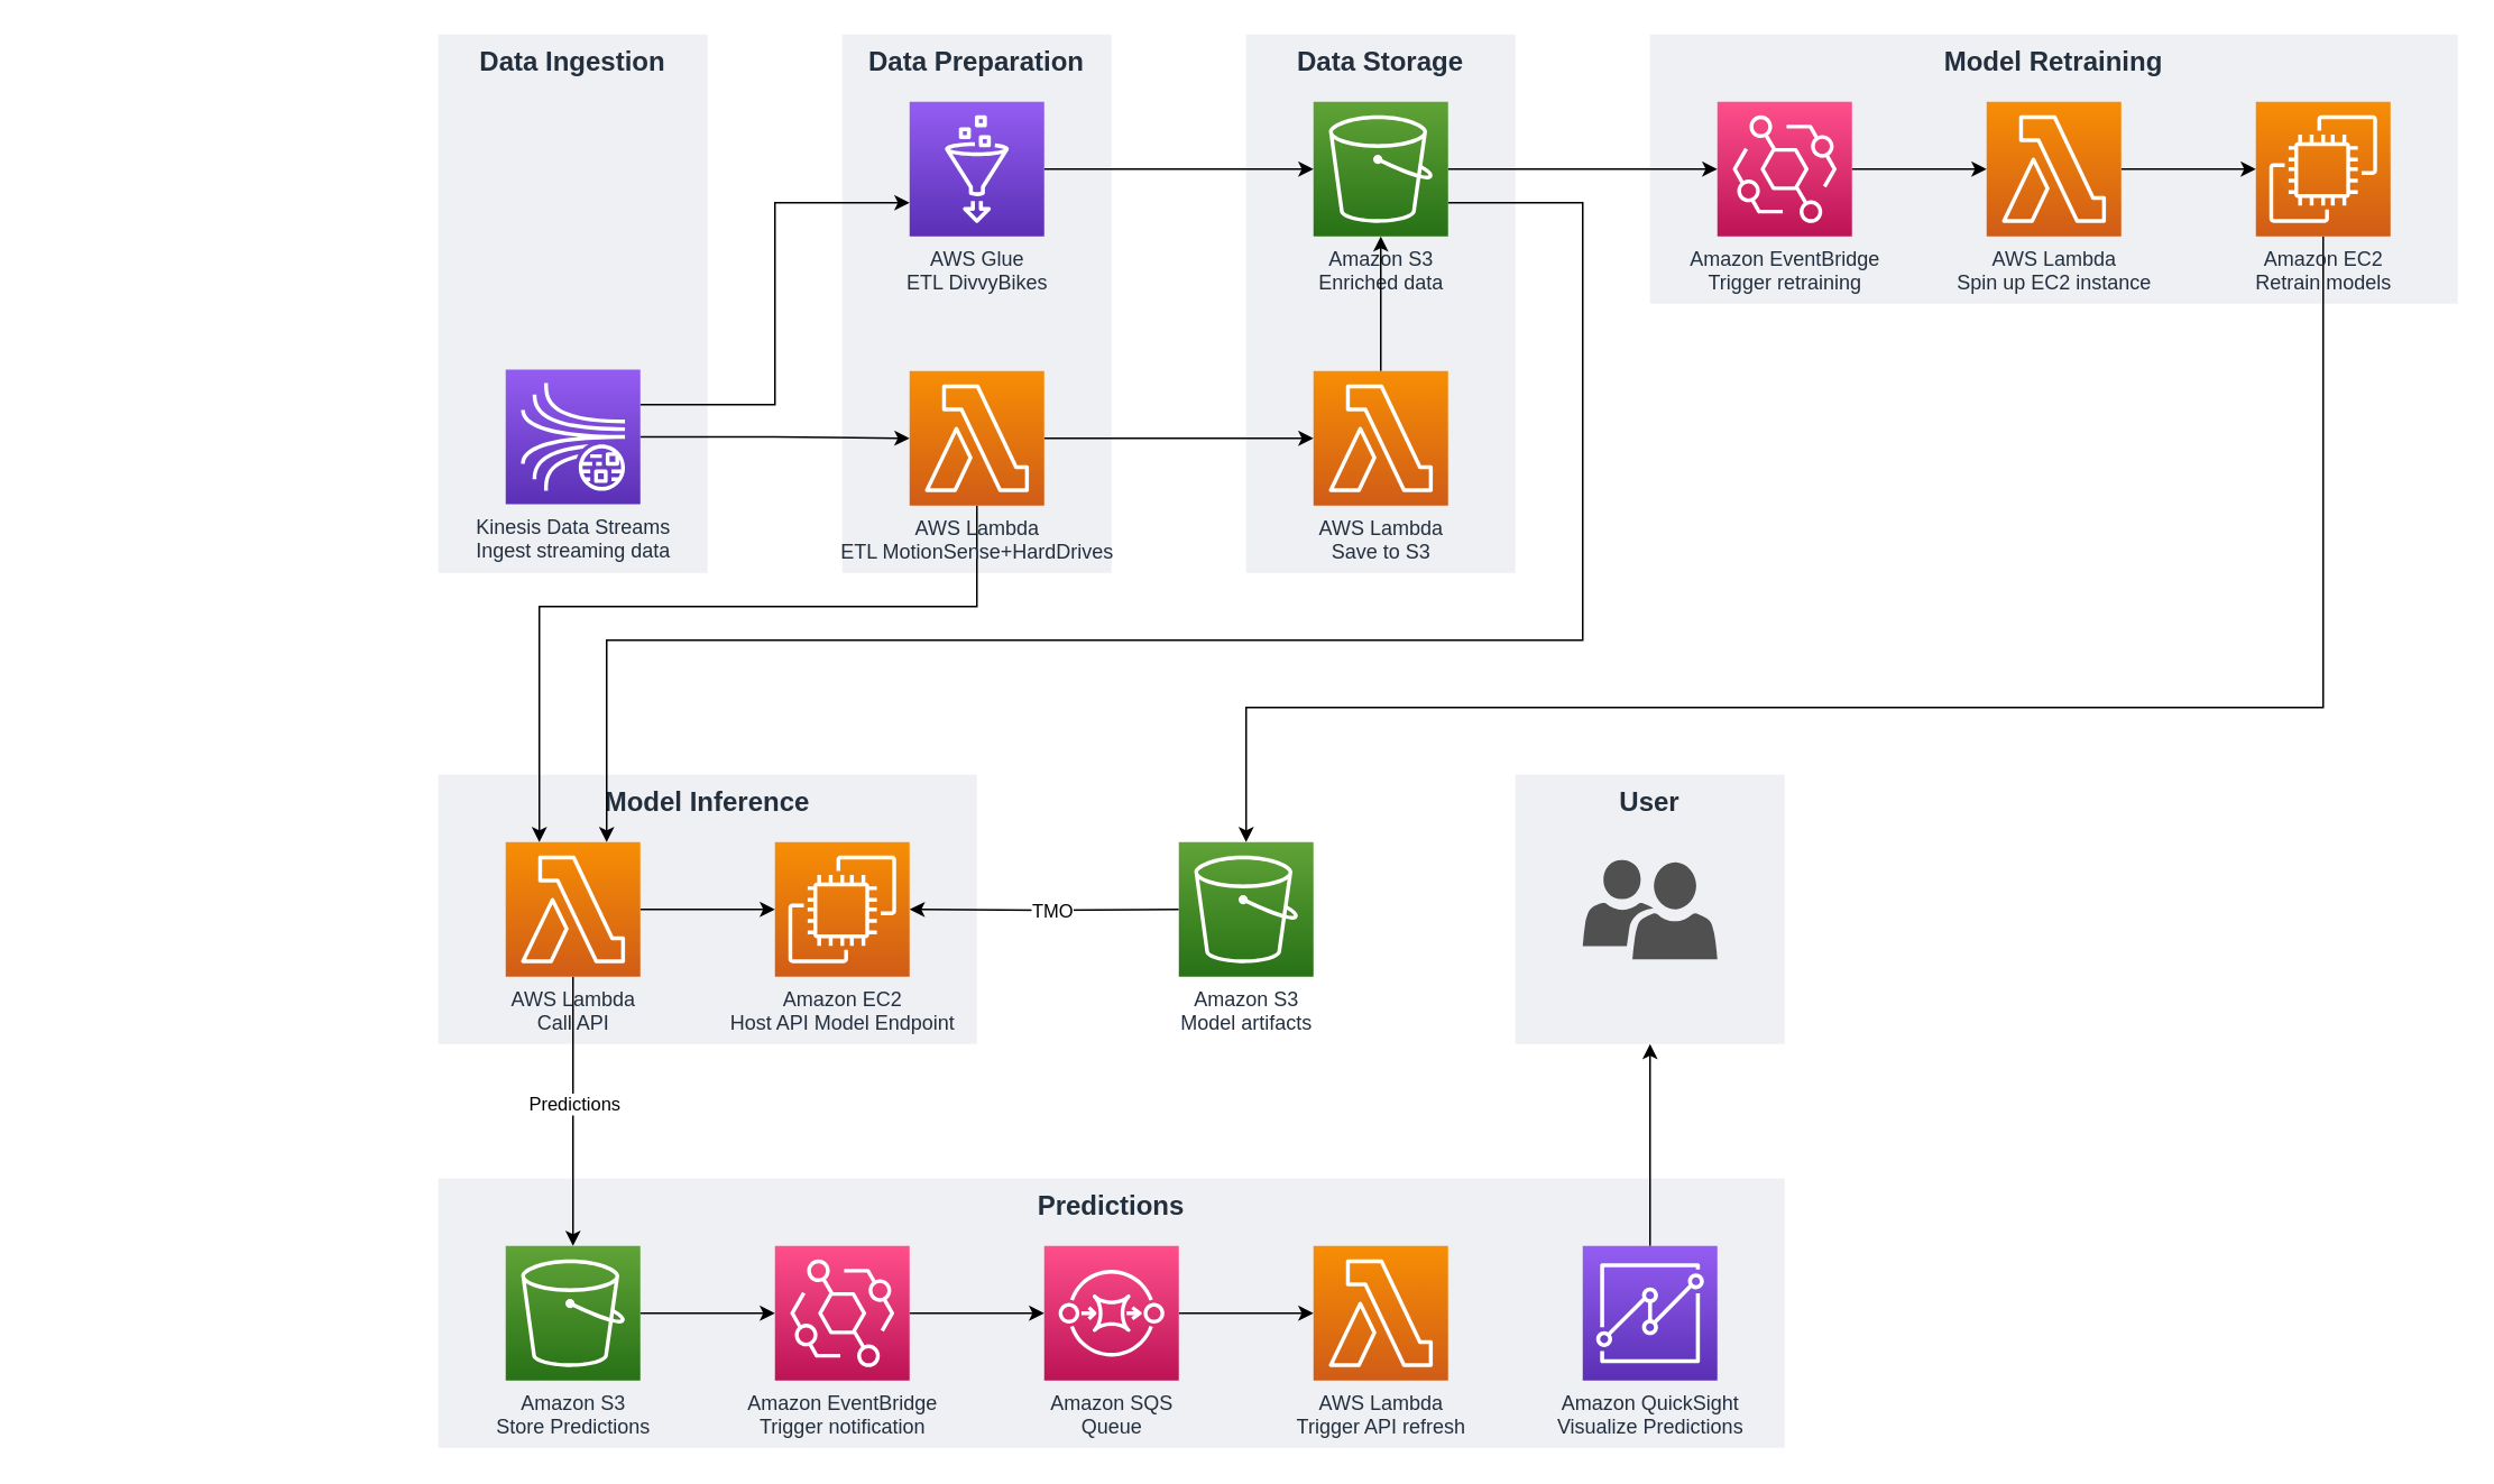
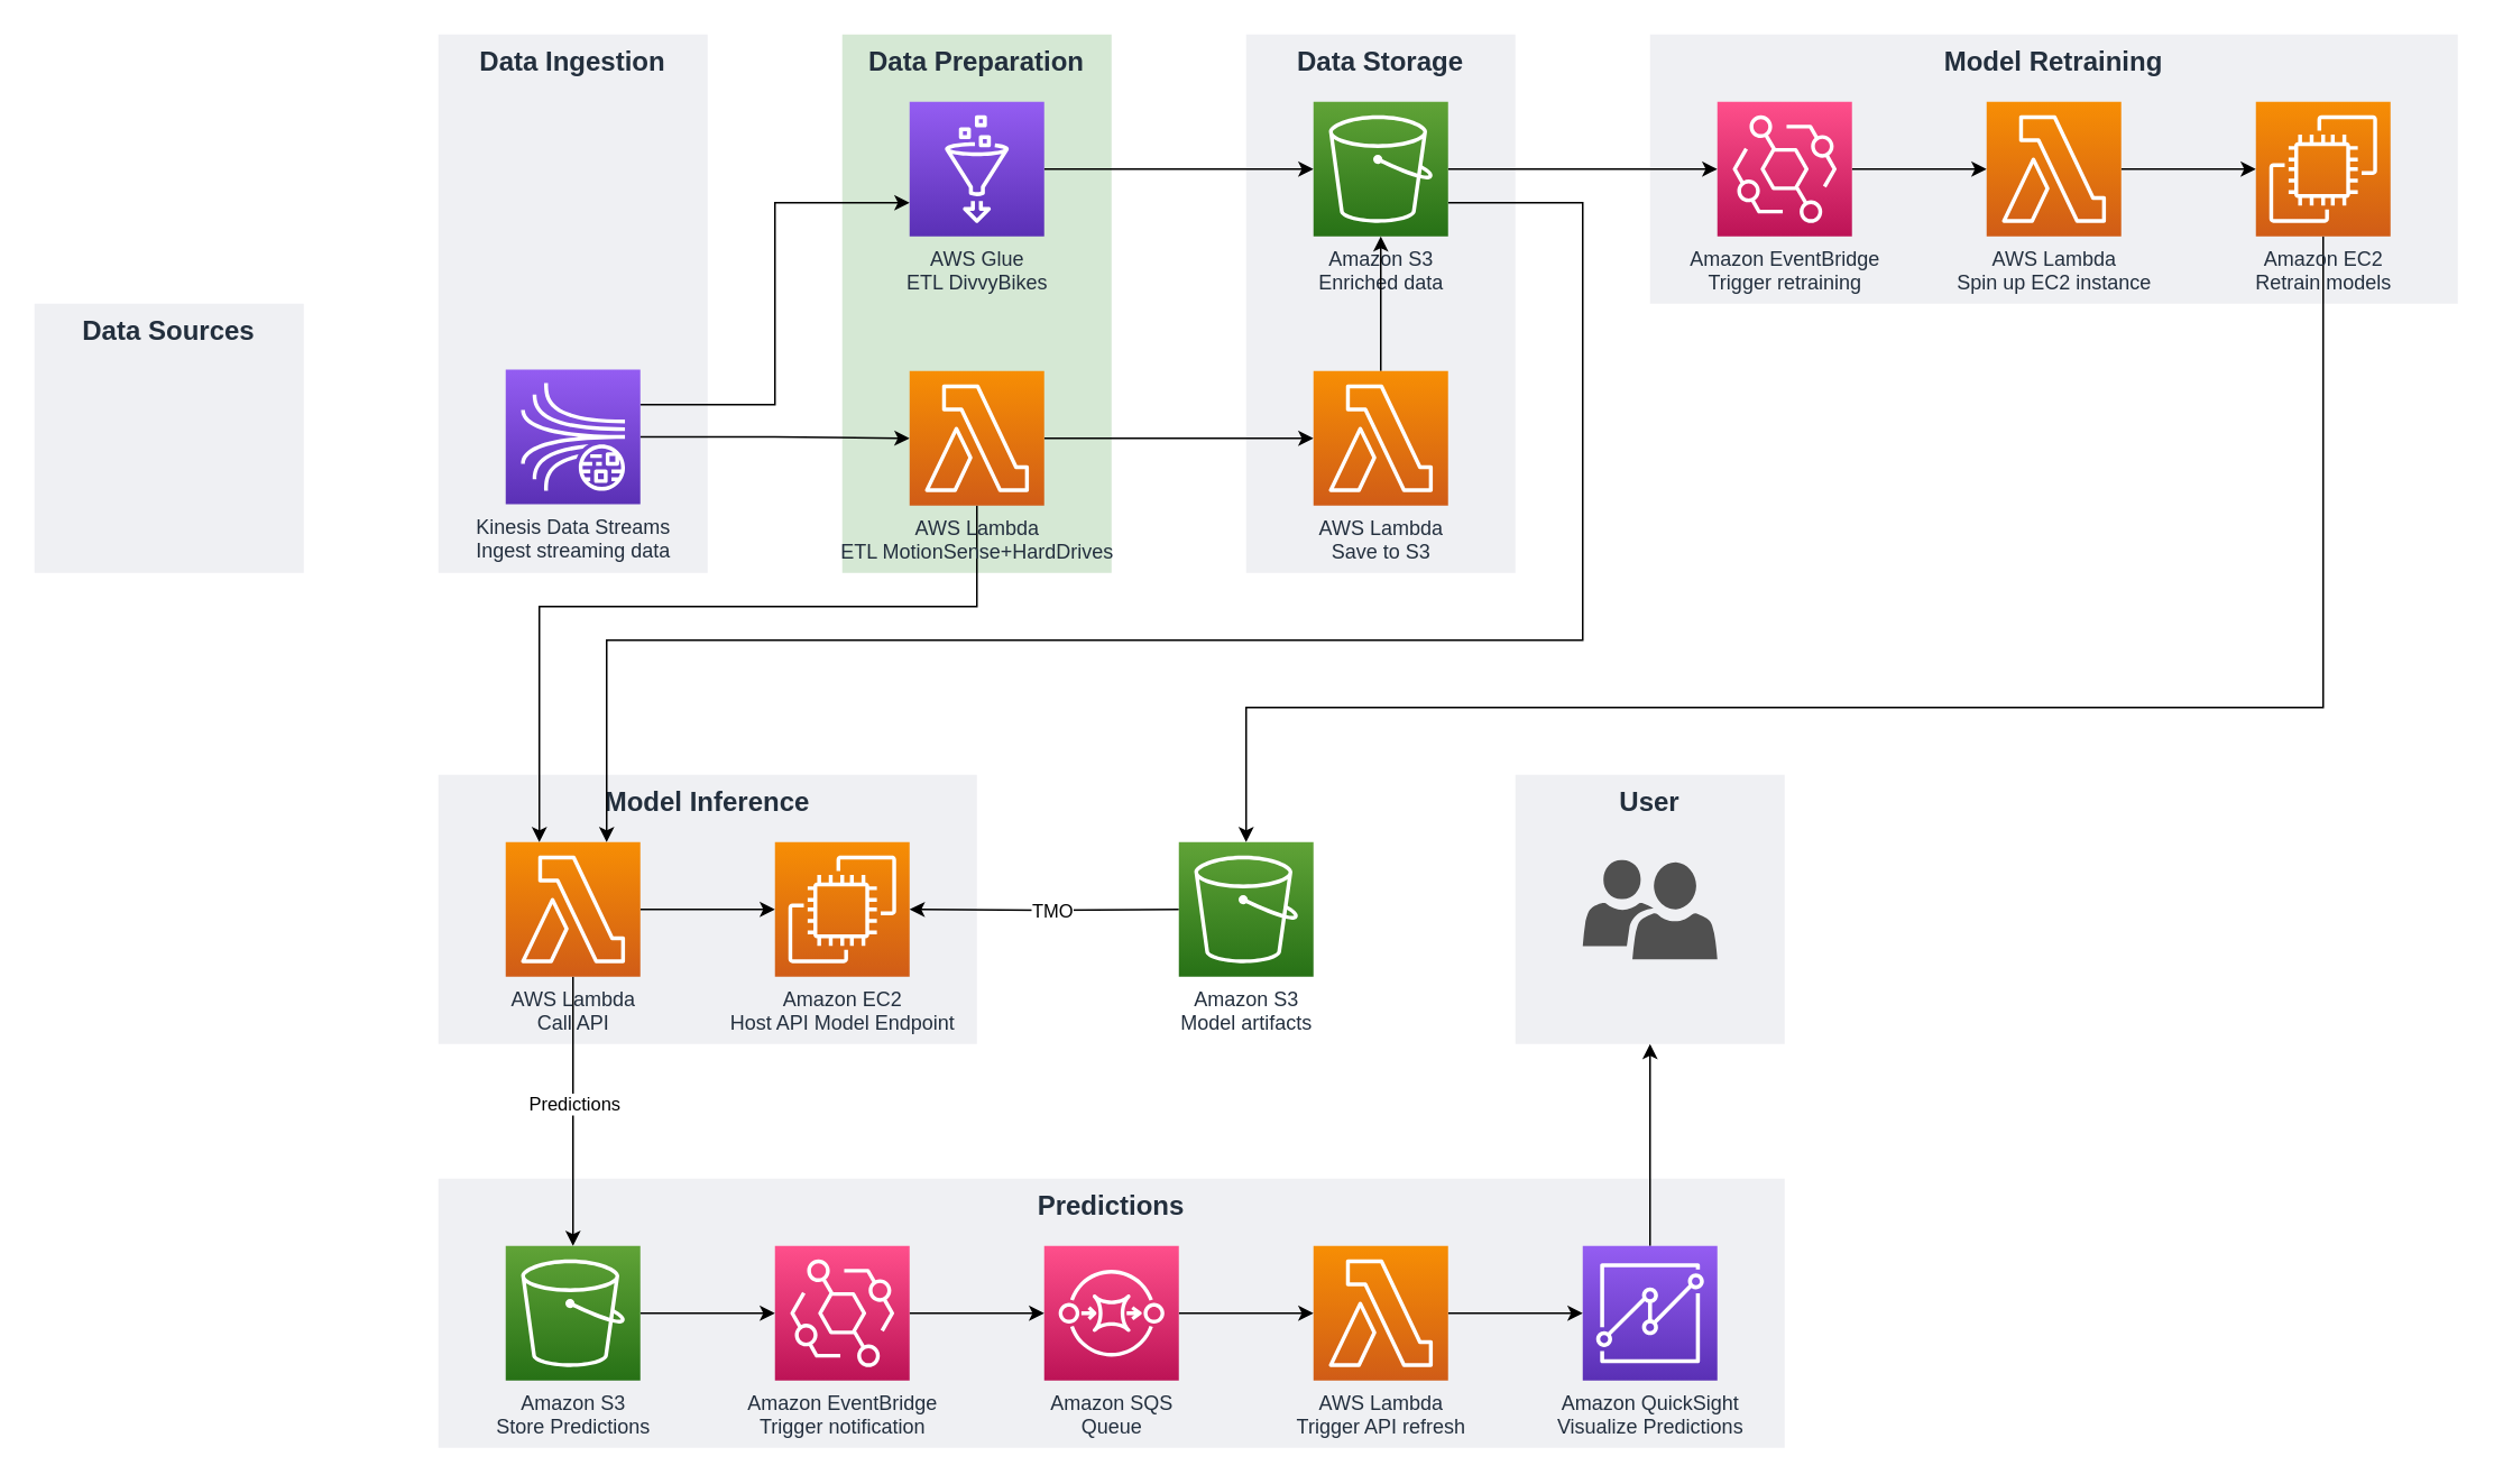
- <mxCell id="7" value="&lt;b style=&quot;font-size: 16px;&quot;&gt;Data Preparation&lt;br&gt;&lt;/b&gt;" style="fillColor=#EFF0F3;strokeColor=none;dashed=0;verticalAlign=top;fontStyle=0;fontColor=#232F3D;whiteSpace=wrap;html=1;" parent="1" vertex="1"><mxGeometry x="500" y="20" width="160" height="320" as="geometry" /></mxCell>
+ <mxCell id="7" value="&lt;b style=&quot;font-size: 16px;&quot;&gt;Data Preparation&lt;br&gt;&lt;/b&gt;" style="fillColor=#d5e8d4;strokeColor=none;dashed=0;verticalAlign=top;fontStyle=0;fontColor=#232F3D;whiteSpace=wrap;html=1;" parent="1" vertex="1"><mxGeometry x="500" y="20" width="160" height="320" as="geometry" /></mxCell>
+ <mxCell id="9" value="&lt;b style=&quot;font-size: 16px;&quot;&gt;Data Sources&lt;br&gt;&lt;/b&gt;" style="fillColor=#EFF0F3;strokeColor=none;dashed=0;verticalAlign=top;fontStyle=0;fontColor=#232F3D;whiteSpace=wrap;html=1;" parent="1" vertex="1"><mxGeometry x="20" y="180" width="160" height="160" as="geometry" /></mxCell>
+ <mxCell id="27" style="edgeStyle=orthogonalEdgeStyle;rounded=0;orthogonalLoop=1;jettySize=auto;html=1;entryX=0;entryY=0.5;entryDx=0;entryDy=0;entryPerimeter=0;" parent="1" source="28" target="20" edge="1"><mxGeometry relative="1" as="geometry" /></mxCell>
